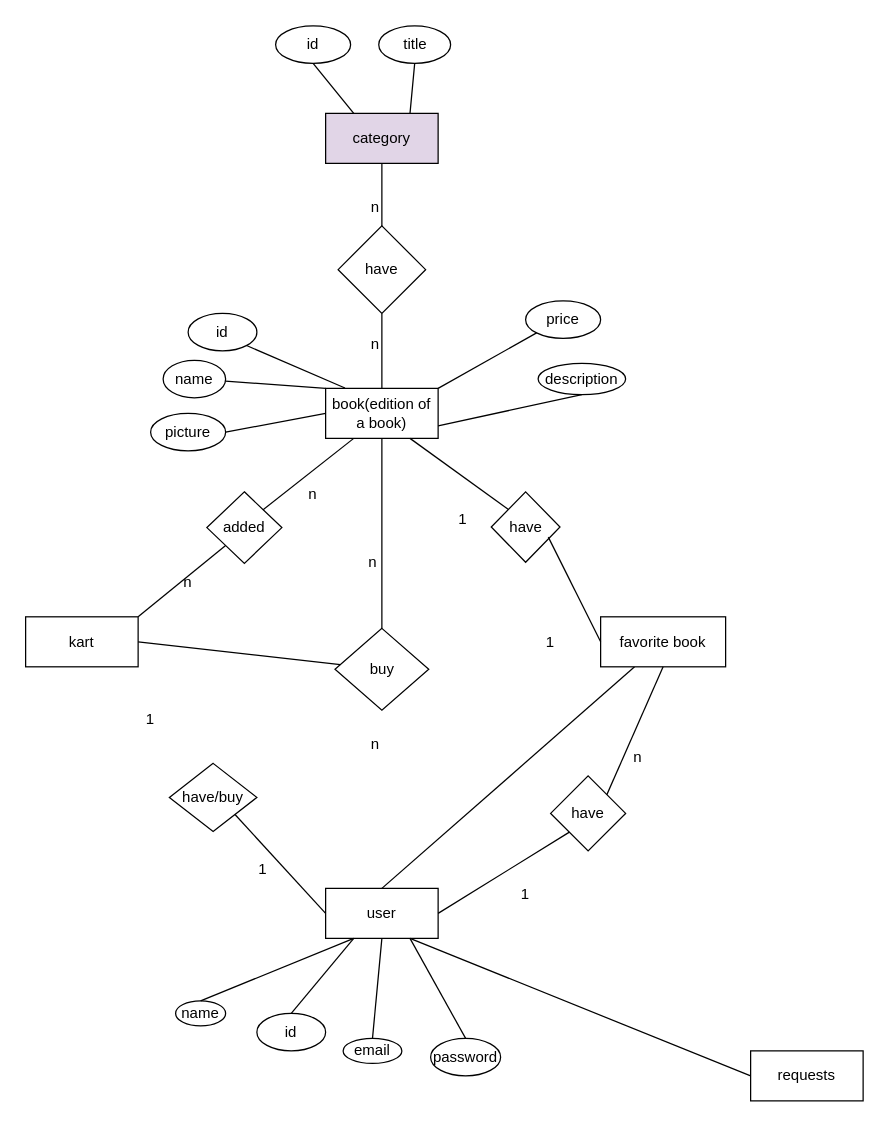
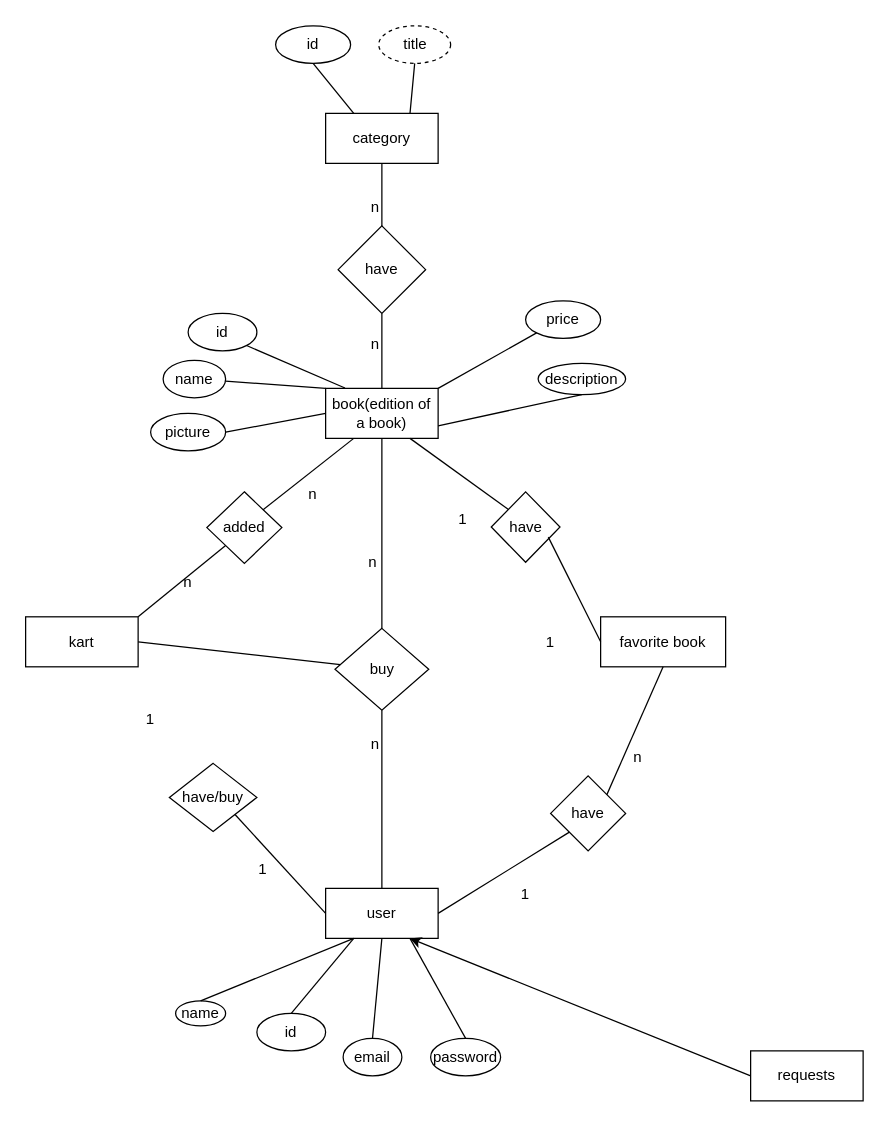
- <mxCell id="39" value="title" style="ellipse;whiteSpace=wrap;html=1;" parent="1" vertex="1"><mxGeometry x="302.5" y="20" width="57.5" height="30" as="geometry" /></mxCell>
+ <mxCell id="39" value="title" style="ellipse;whiteSpace=wrap;html=1;dashed=1;" parent="1" vertex="1"><mxGeometry x="302.5" y="20" width="57.5" height="30" as="geometry" /></mxCell>
- <mxCell id="2" value="category" style="rounded=0;whiteSpace=wrap;html=1;fillColor=#e1d5e7;" parent="1" vertex="1"><mxGeometry x="260" y="90" width="90" height="40" as="geometry" /></mxCell>
+ <mxCell id="2" value="category" style="rounded=0;whiteSpace=wrap;html=1;" parent="1" vertex="1"><mxGeometry x="260" y="90" width="90" height="40" as="geometry" /></mxCell>
- <mxCell id="17" value="" style="endArrow=none;html=1;rounded=0;exitX=0.5;exitY=0;exitDx=0;exitDy=0;" parent="1" source="9" target="27" edge="1"><mxGeometry width="50" height="50" relative="1" as="geometry"><mxPoint x="270" y="606" as="sourcePoint" /><mxPoint x="290" y="560" as="targetPoint" /></mxGeometry></mxCell>
+ <mxCell id="17" value="" style="endArrow=none;html=1;rounded=0;exitX=0.5;exitY=0;exitDx=0;exitDy=0;entryX=0.5;entryY=1;entryDx=0;entryDy=0;" parent="1" source="9" target="10" edge="1"><mxGeometry width="50" height="50" relative="1" as="geometry"><mxPoint x="270" y="606" as="sourcePoint" /><mxPoint x="290" y="560" as="targetPoint" /></mxGeometry></mxCell>
- <mxCell id="60" value="" style="endArrow=none;html=1;exitX=0;exitY=0.5;exitDx=0;exitDy=0;entryX=0.75;entryY=1;entryDx=0;entryDy=0;" edge="1" parent="1" source="61" target="9"><mxGeometry width="50" height="50" relative="1" as="geometry"><mxPoint x="595" y="860" as="sourcePoint" /><mxPoint x="500" y="780" as="targetPoint" /></mxGeometry></mxCell>
+ <mxCell id="60" value="" style="endArrow=classic;html=1;exitX=0;exitY=0.5;exitDx=0;exitDy=0;entryX=0.75;entryY=1;entryDx=0;entryDy=0;" edge="1" parent="1" source="61" target="9"><mxGeometry width="50" height="50" relative="1" as="geometry"><mxPoint x="595" y="860" as="sourcePoint" /><mxPoint x="500" y="780" as="targetPoint" /></mxGeometry></mxCell>
- <mxCell id="54" value="email" style="ellipse;whiteSpace=wrap;html=1;" vertex="1" parent="1"><mxGeometry x="274" y="830" width="47" height="20" as="geometry" /></mxCell>
+ <mxCell id="54" value="email" style="ellipse;whiteSpace=wrap;html=1;" vertex="1" parent="1"><mxGeometry x="274" y="830" width="47" height="30" as="geometry" /></mxCell>
